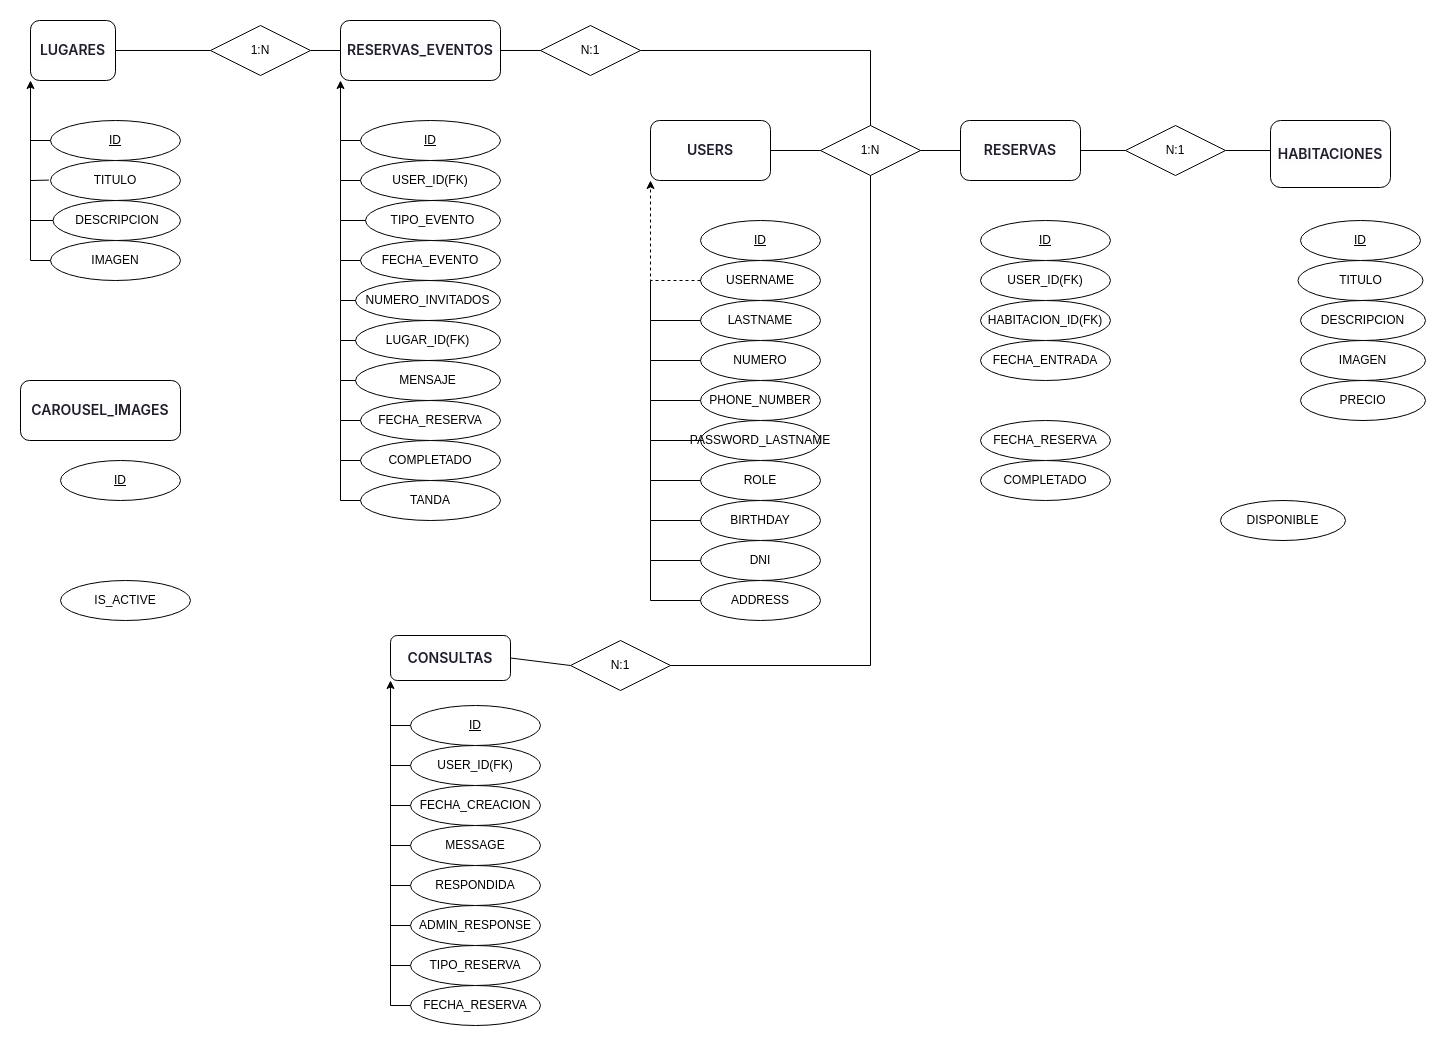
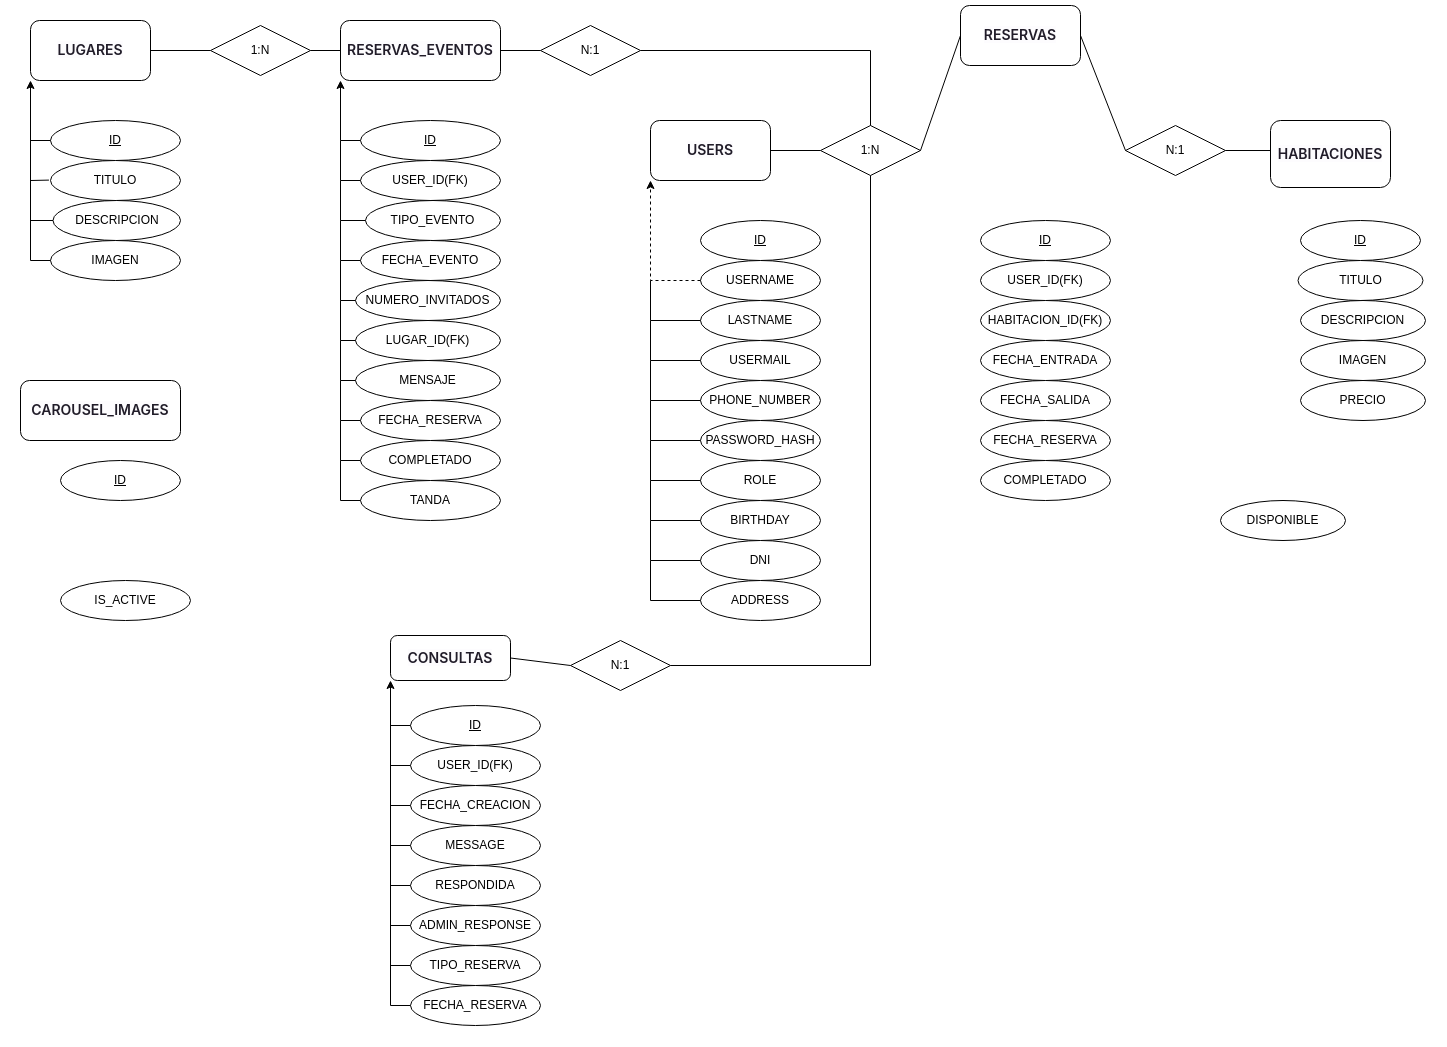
- <mxCell id="6" value="&lt;span style=&quot;box-sizing: border-box; border: 0px solid; --tw-border-spacing-x: 0; --tw-border-spacing-y: 0; --tw-translate-x: 0; --tw-translate-y: 0; --tw-rotate: 0; --tw-skew-x: 0; --tw-skew-y: 0; --tw-scale-x: 1; --tw-scale-y: 1; --tw-pan-x: ; --tw-pan-y: ; --tw-pinch-zoom: ; --tw-scroll-snap-strictness: proximity; --tw-ordinal: ; --tw-slashed-zero: ; --tw-numeric-figure: ; --tw-numeric-spacing: ; --tw-numeric-fraction: ; --tw-ring-inset: ; --tw-ring-offset-width: 0px; --tw-ring-offset-color: #fff; --tw-ring-color: rgba(59,130,246,.5); --tw-ring-offset-shadow: 0 0 transparent; --tw-ring-shadow: 0 0 transparent; --tw-shadow: 0 0 transparent; --tw-shadow-colored: 0 0 transparent; --tw-blur: ; --tw-brightness: ; --tw-contrast: ; --tw-grayscale: ; --tw-hue-rotate: ; --tw-invert: ; --tw-saturate: ; --tw-sepia: ; --tw-drop-shadow: ; --tw-backdrop-blur: ; --tw-backdrop-brightness: ; --tw-backdrop-contrast: ; --tw-backdrop-grayscale: ; --tw-backdrop-hue-rotate: ; --tw-backdrop-invert: ; --tw-backdrop-opacity: ; --tw-backdrop-saturate: ; --tw-backdrop-sepia: ; --tw-gradient-from-position: ; --tw-gradient-via-position: ; --tw-gradient-to-position: ; font-weight: 600; color: rgba(6, 0, 15, 0.89); font-family: Inter, system-ui, -apple-system, &amp;quot;Segoe UI&amp;quot;, Roboto, Ubuntu, Cantarell, &amp;quot;Noto Sans&amp;quot;, sans-serif, &amp;quot;Segoe UI&amp;quot;, Roboto, Ubuntu, Cantarell, &amp;quot;Noto Sans&amp;quot;, sans-serif; font-size: 14px; text-align: left; background-color: rgb(253, 252, 254);&quot; class=&quot;!text-neutral-a12&quot;&gt;LUGARES&lt;/span&gt;" style="rounded=1;whiteSpace=wrap;html=1;" vertex="1" parent="1"><mxGeometry x="30" y="20" width="85" height="60" as="geometry" /></mxCell>
+ <mxCell id="6" value="&lt;span style=&quot;box-sizing: border-box; border: 0px solid; --tw-border-spacing-x: 0; --tw-border-spacing-y: 0; --tw-translate-x: 0; --tw-translate-y: 0; --tw-rotate: 0; --tw-skew-x: 0; --tw-skew-y: 0; --tw-scale-x: 1; --tw-scale-y: 1; --tw-pan-x: ; --tw-pan-y: ; --tw-pinch-zoom: ; --tw-scroll-snap-strictness: proximity; --tw-ordinal: ; --tw-slashed-zero: ; --tw-numeric-figure: ; --tw-numeric-spacing: ; --tw-numeric-fraction: ; --tw-ring-inset: ; --tw-ring-offset-width: 0px; --tw-ring-offset-color: #fff; --tw-ring-color: rgba(59,130,246,.5); --tw-ring-offset-shadow: 0 0 transparent; --tw-ring-shadow: 0 0 transparent; --tw-shadow: 0 0 transparent; --tw-shadow-colored: 0 0 transparent; --tw-blur: ; --tw-brightness: ; --tw-contrast: ; --tw-grayscale: ; --tw-hue-rotate: ; --tw-invert: ; --tw-saturate: ; --tw-sepia: ; --tw-drop-shadow: ; --tw-backdrop-blur: ; --tw-backdrop-brightness: ; --tw-backdrop-contrast: ; --tw-backdrop-grayscale: ; --tw-backdrop-hue-rotate: ; --tw-backdrop-invert: ; --tw-backdrop-opacity: ; --tw-backdrop-saturate: ; --tw-backdrop-sepia: ; --tw-gradient-from-position: ; --tw-gradient-via-position: ; --tw-gradient-to-position: ; font-weight: 600; color: rgba(6, 0, 15, 0.89); font-family: Inter, system-ui, -apple-system, &amp;quot;Segoe UI&amp;quot;, Roboto, Ubuntu, Cantarell, &amp;quot;Noto Sans&amp;quot;, sans-serif, &amp;quot;Segoe UI&amp;quot;, Roboto, Ubuntu, Cantarell, &amp;quot;Noto Sans&amp;quot;, sans-serif; font-size: 14px; text-align: left; background-color: rgb(253, 252, 254);&quot; class=&quot;!text-neutral-a12&quot;&gt;LUGARES&lt;/span&gt;" style="rounded=1;whiteSpace=wrap;html=1;" vertex="1" parent="1"><mxGeometry x="30" y="20" width="120" height="60" as="geometry" /></mxCell>
- <mxCell id="2" value="&lt;span style=&quot;box-sizing: border-box; border: 0px solid; --tw-border-spacing-x: 0; --tw-border-spacing-y: 0; --tw-translate-x: 0; --tw-translate-y: 0; --tw-rotate: 0; --tw-skew-x: 0; --tw-skew-y: 0; --tw-scale-x: 1; --tw-scale-y: 1; --tw-pan-x: ; --tw-pan-y: ; --tw-pinch-zoom: ; --tw-scroll-snap-strictness: proximity; --tw-ordinal: ; --tw-slashed-zero: ; --tw-numeric-figure: ; --tw-numeric-spacing: ; --tw-numeric-fraction: ; --tw-ring-inset: ; --tw-ring-offset-width: 0px; --tw-ring-offset-color: #fff; --tw-ring-color: rgba(59,130,246,.5); --tw-ring-offset-shadow: 0 0 transparent; --tw-ring-shadow: 0 0 transparent; --tw-shadow: 0 0 transparent; --tw-shadow-colored: 0 0 transparent; --tw-blur: ; --tw-brightness: ; --tw-contrast: ; --tw-grayscale: ; --tw-hue-rotate: ; --tw-invert: ; --tw-saturate: ; --tw-sepia: ; --tw-drop-shadow: ; --tw-backdrop-blur: ; --tw-backdrop-brightness: ; --tw-backdrop-contrast: ; --tw-backdrop-grayscale: ; --tw-backdrop-hue-rotate: ; --tw-backdrop-invert: ; --tw-backdrop-opacity: ; --tw-backdrop-saturate: ; --tw-backdrop-sepia: ; --tw-gradient-from-position: ; --tw-gradient-via-position: ; --tw-gradient-to-position: ; font-weight: 600; color: rgba(6, 0, 15, 0.89); font-family: Inter, system-ui, -apple-system, &amp;quot;Segoe UI&amp;quot;, Roboto, Ubuntu, Cantarell, &amp;quot;Noto Sans&amp;quot;, sans-serif, &amp;quot;Segoe UI&amp;quot;, Roboto, Ubuntu, Cantarell, &amp;quot;Noto Sans&amp;quot;, sans-serif; font-size: 14px; text-align: left; background-color: rgb(253, 252, 254);&quot; class=&quot;!text-neutral-a12&quot;&gt;RESERVAS&lt;/span&gt;" style="rounded=1;whiteSpace=wrap;html=1;" vertex="1" parent="1"><mxGeometry x="960" y="120" width="120" height="60" as="geometry" /></mxCell>
+ <mxCell id="2" value="&lt;span style=&quot;box-sizing: border-box; border: 0px solid; --tw-border-spacing-x: 0; --tw-border-spacing-y: 0; --tw-translate-x: 0; --tw-translate-y: 0; --tw-rotate: 0; --tw-skew-x: 0; --tw-skew-y: 0; --tw-scale-x: 1; --tw-scale-y: 1; --tw-pan-x: ; --tw-pan-y: ; --tw-pinch-zoom: ; --tw-scroll-snap-strictness: proximity; --tw-ordinal: ; --tw-slashed-zero: ; --tw-numeric-figure: ; --tw-numeric-spacing: ; --tw-numeric-fraction: ; --tw-ring-inset: ; --tw-ring-offset-width: 0px; --tw-ring-offset-color: #fff; --tw-ring-color: rgba(59,130,246,.5); --tw-ring-offset-shadow: 0 0 transparent; --tw-ring-shadow: 0 0 transparent; --tw-shadow: 0 0 transparent; --tw-shadow-colored: 0 0 transparent; --tw-blur: ; --tw-brightness: ; --tw-contrast: ; --tw-grayscale: ; --tw-hue-rotate: ; --tw-invert: ; --tw-saturate: ; --tw-sepia: ; --tw-drop-shadow: ; --tw-backdrop-blur: ; --tw-backdrop-brightness: ; --tw-backdrop-contrast: ; --tw-backdrop-grayscale: ; --tw-backdrop-hue-rotate: ; --tw-backdrop-invert: ; --tw-backdrop-opacity: ; --tw-backdrop-saturate: ; --tw-backdrop-sepia: ; --tw-gradient-from-position: ; --tw-gradient-via-position: ; --tw-gradient-to-position: ; font-weight: 600; color: rgba(6, 0, 15, 0.89); font-family: Inter, system-ui, -apple-system, &amp;quot;Segoe UI&amp;quot;, Roboto, Ubuntu, Cantarell, &amp;quot;Noto Sans&amp;quot;, sans-serif, &amp;quot;Segoe UI&amp;quot;, Roboto, Ubuntu, Cantarell, &amp;quot;Noto Sans&amp;quot;, sans-serif; font-size: 14px; text-align: left; background-color: rgb(253, 252, 254);&quot; class=&quot;!text-neutral-a12&quot;&gt;RESERVAS&lt;/span&gt;" style="rounded=1;whiteSpace=wrap;html=1;" vertex="1" parent="1"><mxGeometry x="960" y="5" width="120" height="60" as="geometry" /></mxCell>
- <mxCell id="12" value="NUMERO" style="ellipse;whiteSpace=wrap;html=1;" vertex="1" parent="1"><mxGeometry x="700" y="340" width="120" height="40" as="geometry" /></mxCell>
+ <mxCell id="12" value="USERMAIL" style="ellipse;whiteSpace=wrap;html=1;" vertex="1" parent="1"><mxGeometry x="700" y="340" width="120" height="40" as="geometry" /></mxCell>
+ <mxCell id="63" value="FECHA_SALIDA" style="ellipse;whiteSpace=wrap;html=1;" vertex="1" parent="1"><mxGeometry x="980" y="380" width="130" height="40" as="geometry" /></mxCell>
- <mxCell id="14" value="PASSWORD_LASTNAME" style="ellipse;whiteSpace=wrap;html=1;" vertex="1" parent="1"><mxGeometry x="700" y="420" width="120" height="40" as="geometry" /></mxCell>
+ <mxCell id="14" value="PASSWORD_HASH" style="ellipse;whiteSpace=wrap;html=1;" vertex="1" parent="1"><mxGeometry x="700" y="420" width="120" height="40" as="geometry" /></mxCell>
